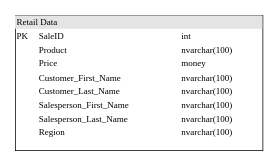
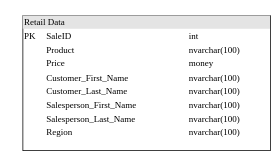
- <mxCell id="2" value="&lt;div style=&quot;box-sizing: border-box; width: 100%; background: rgb(228, 228, 228); padding: 2px;&quot;&gt;Retail Data&lt;/div&gt;&lt;table style=&quot;width: 100% ; font-size: 1em&quot; cellpadding=&quot;2&quot; cellspacing=&quot;0&quot;&gt;&lt;tbody&gt;&lt;tr&gt;&lt;td&gt;PK&lt;/td&gt;&lt;td&gt;SaleID&lt;/td&gt;&lt;td&gt;int&lt;/td&gt;&lt;/tr&gt;&lt;tr&gt;&lt;td&gt;&lt;br&gt;&lt;/td&gt;&lt;td&gt;Product&lt;/td&gt;&lt;td&gt;nvarchar(100)&lt;/td&gt;&lt;/tr&gt;&lt;tr&gt;&lt;td&gt;&lt;/td&gt;&lt;td&gt;Price&lt;/td&gt;&lt;td&gt;money&lt;/td&gt;&lt;/tr&gt;&lt;tr&gt;&lt;td&gt;&lt;br&gt;&lt;/td&gt;&lt;td&gt;Customer_First_Name&lt;/td&gt;&lt;td&gt;nvarchar(100)&lt;/td&gt;&lt;/tr&gt;&lt;tr&gt;&lt;td&gt;&lt;br&gt;&lt;/td&gt;&lt;td&gt;Customer_Last_Name&lt;/td&gt;&lt;td&gt;nvarchar(100)&lt;/td&gt;&lt;/tr&gt;&lt;tr&gt;&lt;td&gt;&lt;br&gt;&lt;/td&gt;&lt;td&gt;Salesperson_First_Name&lt;/td&gt;&lt;td&gt;nvarchar(100)&lt;/td&gt;&lt;/tr&gt;&lt;tr&gt;&lt;td&gt;&lt;br&gt;&lt;/td&gt;&lt;td&gt;Salesperson_Last_Name&lt;br&gt;&lt;/td&gt;&lt;td&gt;nvarchar(100)&lt;/td&gt;&lt;/tr&gt;&lt;tr&gt;&lt;td&gt;&lt;br&gt;&lt;/td&gt;&lt;td&gt;Region&lt;br&gt;&lt;/td&gt;&lt;td&gt;nvarchar(100)&lt;/td&gt;&lt;/tr&gt;&lt;/tbody&gt;&lt;/table&gt;" style="verticalAlign=top;align=left;overflow=fill;html=1;rounded=0;shadow=0;comic=0;labelBackgroundColor=none;strokeWidth=1;fontFamily=Verdana;fontSize=12" parent="1" vertex="1"><mxGeometry x="20" y="20" width="330" height="180" as="geometry" /></mxCell>
+ <mxCell id="2" value="&lt;div style=&quot;box-sizing: border-box; width: 100%; background: rgb(228, 228, 228); padding: 2px;&quot;&gt;Retail Data&lt;/div&gt;&lt;table style=&quot;width: 100% ; font-size: 1em&quot; cellpadding=&quot;2&quot; cellspacing=&quot;0&quot;&gt;&lt;tbody&gt;&lt;tr&gt;&lt;td&gt;PK&lt;/td&gt;&lt;td&gt;SaleID&lt;/td&gt;&lt;td&gt;int&lt;/td&gt;&lt;/tr&gt;&lt;tr&gt;&lt;td&gt;&lt;br&gt;&lt;/td&gt;&lt;td&gt;Product&lt;/td&gt;&lt;td&gt;nvarchar(100)&lt;/td&gt;&lt;/tr&gt;&lt;tr&gt;&lt;td&gt;&lt;/td&gt;&lt;td&gt;Price&lt;/td&gt;&lt;td&gt;money&lt;/td&gt;&lt;/tr&gt;&lt;tr&gt;&lt;td&gt;&lt;br&gt;&lt;/td&gt;&lt;td&gt;Customer_First_Name&lt;/td&gt;&lt;td&gt;nvarchar(100)&lt;/td&gt;&lt;/tr&gt;&lt;tr&gt;&lt;td&gt;&lt;br&gt;&lt;/td&gt;&lt;td&gt;Customer_Last_Name&lt;/td&gt;&lt;td&gt;nvarchar(100)&lt;/td&gt;&lt;/tr&gt;&lt;tr&gt;&lt;td&gt;&lt;br&gt;&lt;/td&gt;&lt;td&gt;Salesperson_First_Name&lt;/td&gt;&lt;td&gt;nvarchar(100)&lt;/td&gt;&lt;/tr&gt;&lt;tr&gt;&lt;td&gt;&lt;br&gt;&lt;/td&gt;&lt;td&gt;Salesperson_Last_Name&lt;br&gt;&lt;/td&gt;&lt;td&gt;nvarchar(100)&lt;/td&gt;&lt;/tr&gt;&lt;tr&gt;&lt;td&gt;&lt;br&gt;&lt;/td&gt;&lt;td&gt;Region&lt;br&gt;&lt;/td&gt;&lt;td&gt;nvarchar(100)&lt;/td&gt;&lt;/tr&gt;&lt;/tbody&gt;&lt;/table&gt;" style="verticalAlign=top;align=left;overflow=fill;html=1;rounded=0;shadow=0;comic=0;labelBackgroundColor=none;strokeWidth=1;fontFamily=Verdana;fontSize=12" parent="1" vertex="1"><mxGeometry x="30" y="20" width="330" height="180" as="geometry" /></mxCell>
